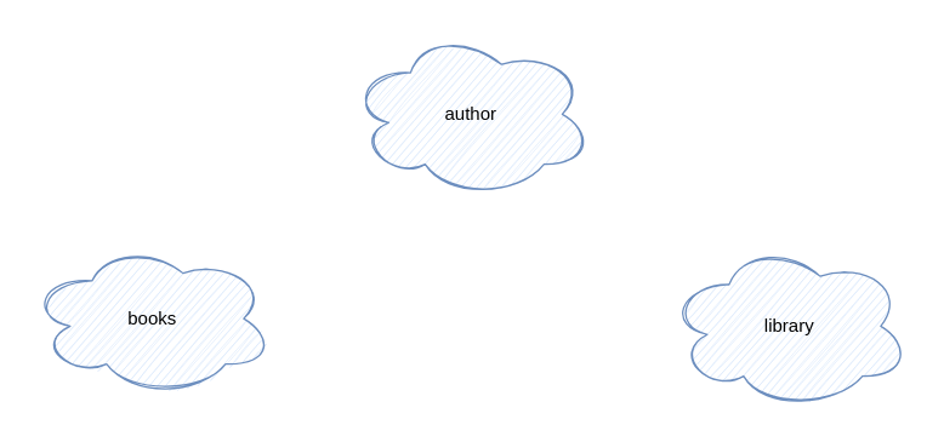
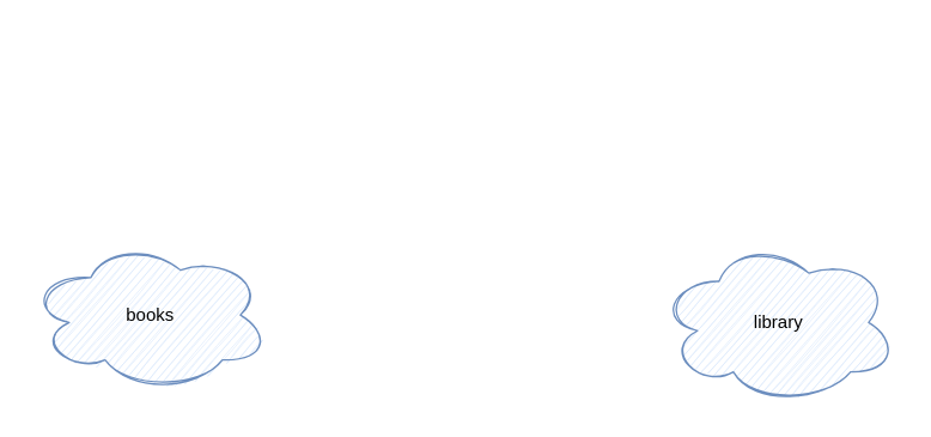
- <mxCell id="4" value="author" style="ellipse;shape=cloud;whiteSpace=wrap;html=1;rounded=0;sketch=1;fillColor=#dae8fc;strokeColor=#6c8ebf;" vertex="1" parent="1"><mxGeometry x="230" y="20" width="160" height="110" as="geometry" /></mxCell>
